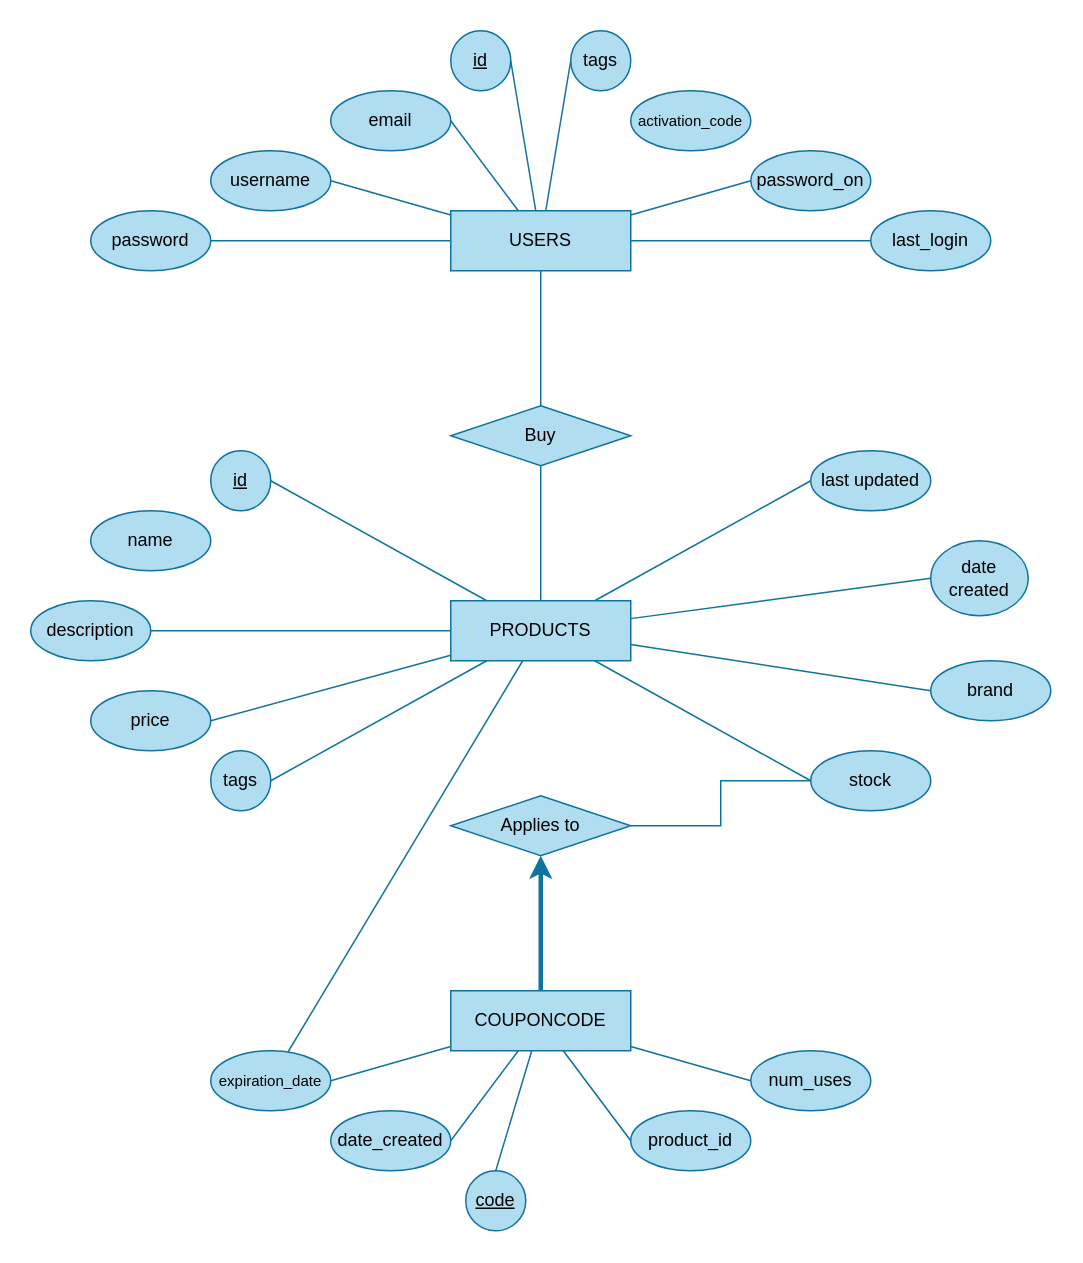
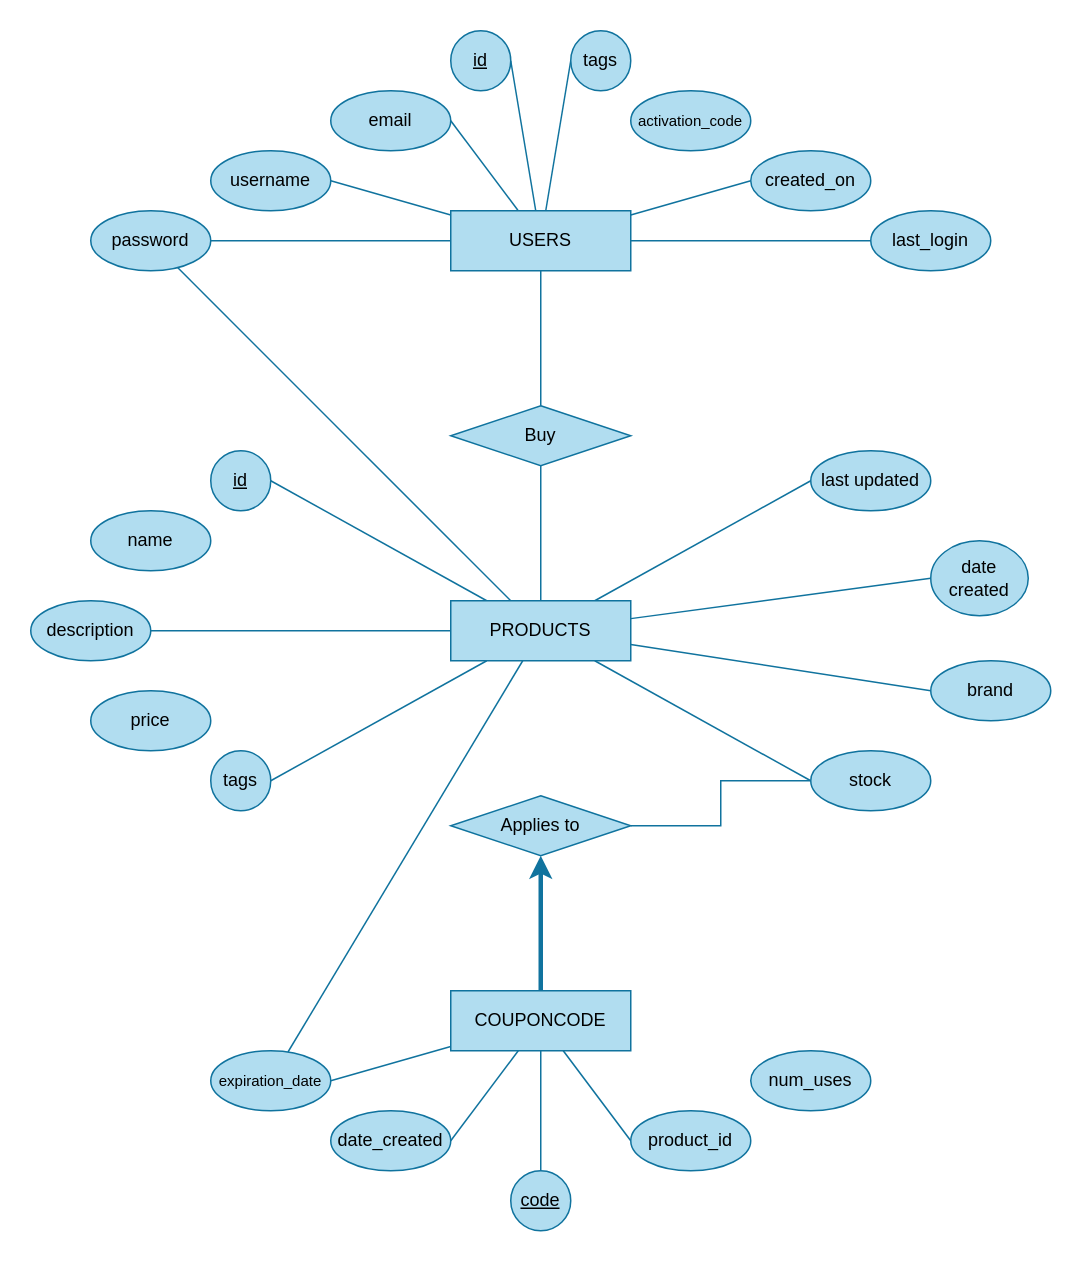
- <mxCell id="44" value="password_on" style="ellipse;whiteSpace=wrap;html=1;fillColor=#b1ddf0;strokeColor=#10739e;" vertex="1" parent="1"><mxGeometry x="500" y="100" width="80" height="40" as="geometry" /></mxCell>
+ <mxCell id="44" value="created_on" style="ellipse;whiteSpace=wrap;html=1;fillColor=#b1ddf0;strokeColor=#10739e;" vertex="1" parent="1"><mxGeometry x="500" y="100" width="80" height="40" as="geometry" /></mxCell>
- <mxCell id="14" style="edgeStyle=none;rounded=0;orthogonalLoop=1;jettySize=auto;html=1;entryX=1;entryY=0.5;entryDx=0;entryDy=0;endArrow=none;endFill=0;fillColor=#b1ddf0;strokeColor=#10739e;" edge="1" parent="1" source="20" target="35"><mxGeometry relative="1" as="geometry" /></mxCell>
+ <mxCell id="14" style="edgeStyle=none;rounded=0;orthogonalLoop=1;jettySize=auto;html=1;endArrow=none;endFill=0;fillColor=#b1ddf0;strokeColor=#10739e;" edge="1" parent="1" source="20" target="47"><mxGeometry relative="1" as="geometry" /></mxCell>
- <mxCell id="26" style="edgeStyle=none;rounded=0;orthogonalLoop=1;jettySize=auto;html=1;entryX=0;entryY=0.5;entryDx=0;entryDy=0;endArrow=none;endFill=0;fontSize=10;fillColor=#b1ddf0;strokeColor=#10739e;" edge="1" parent="1" source="27" target="53"><mxGeometry relative="1" as="geometry" /></mxCell>
- <mxCell id="48" value="&lt;u&gt;code&lt;/u&gt;" style="ellipse;whiteSpace=wrap;html=1;fillColor=#b1ddf0;strokeColor=#10739e;" vertex="1" parent="1"><mxGeometry x="310" y="780" width="40" height="40" as="geometry" /></mxCell>
+ <mxCell id="48" value="&lt;u&gt;code&lt;/u&gt;" style="ellipse;whiteSpace=wrap;html=1;fillColor=#b1ddf0;strokeColor=#10739e;" vertex="1" parent="1"><mxGeometry x="340" y="780" width="40" height="40" as="geometry" /></mxCell>
